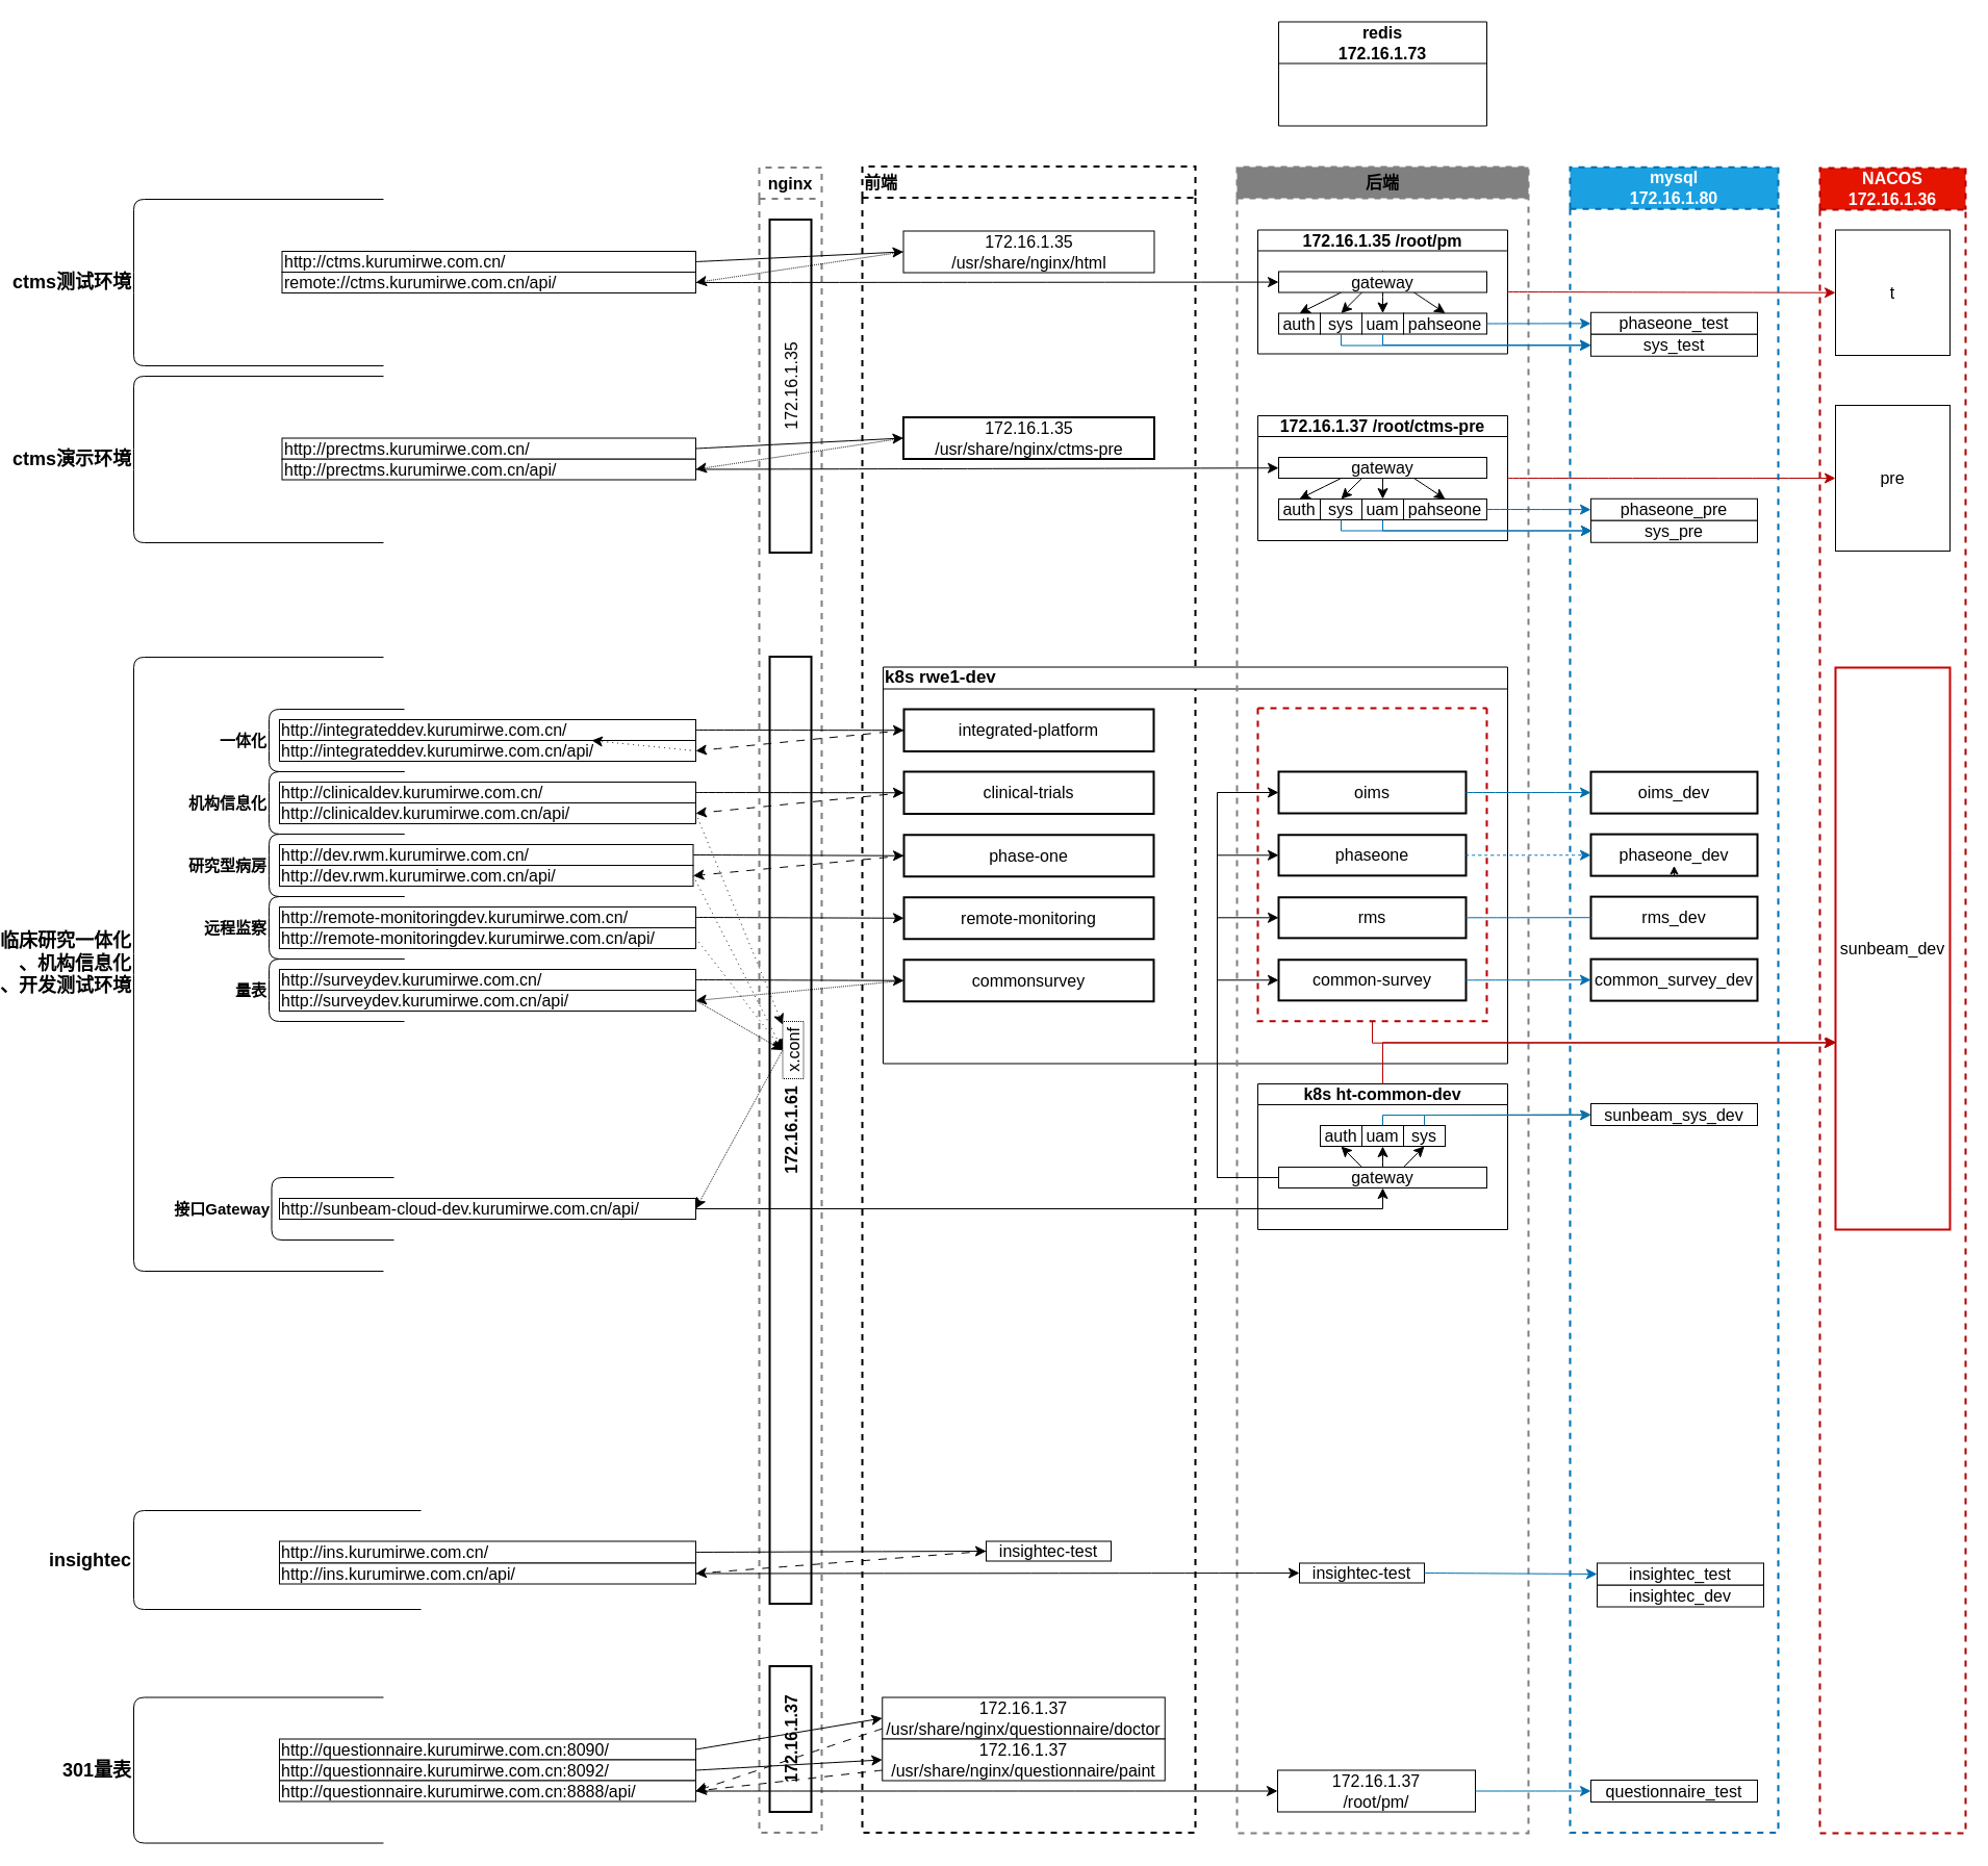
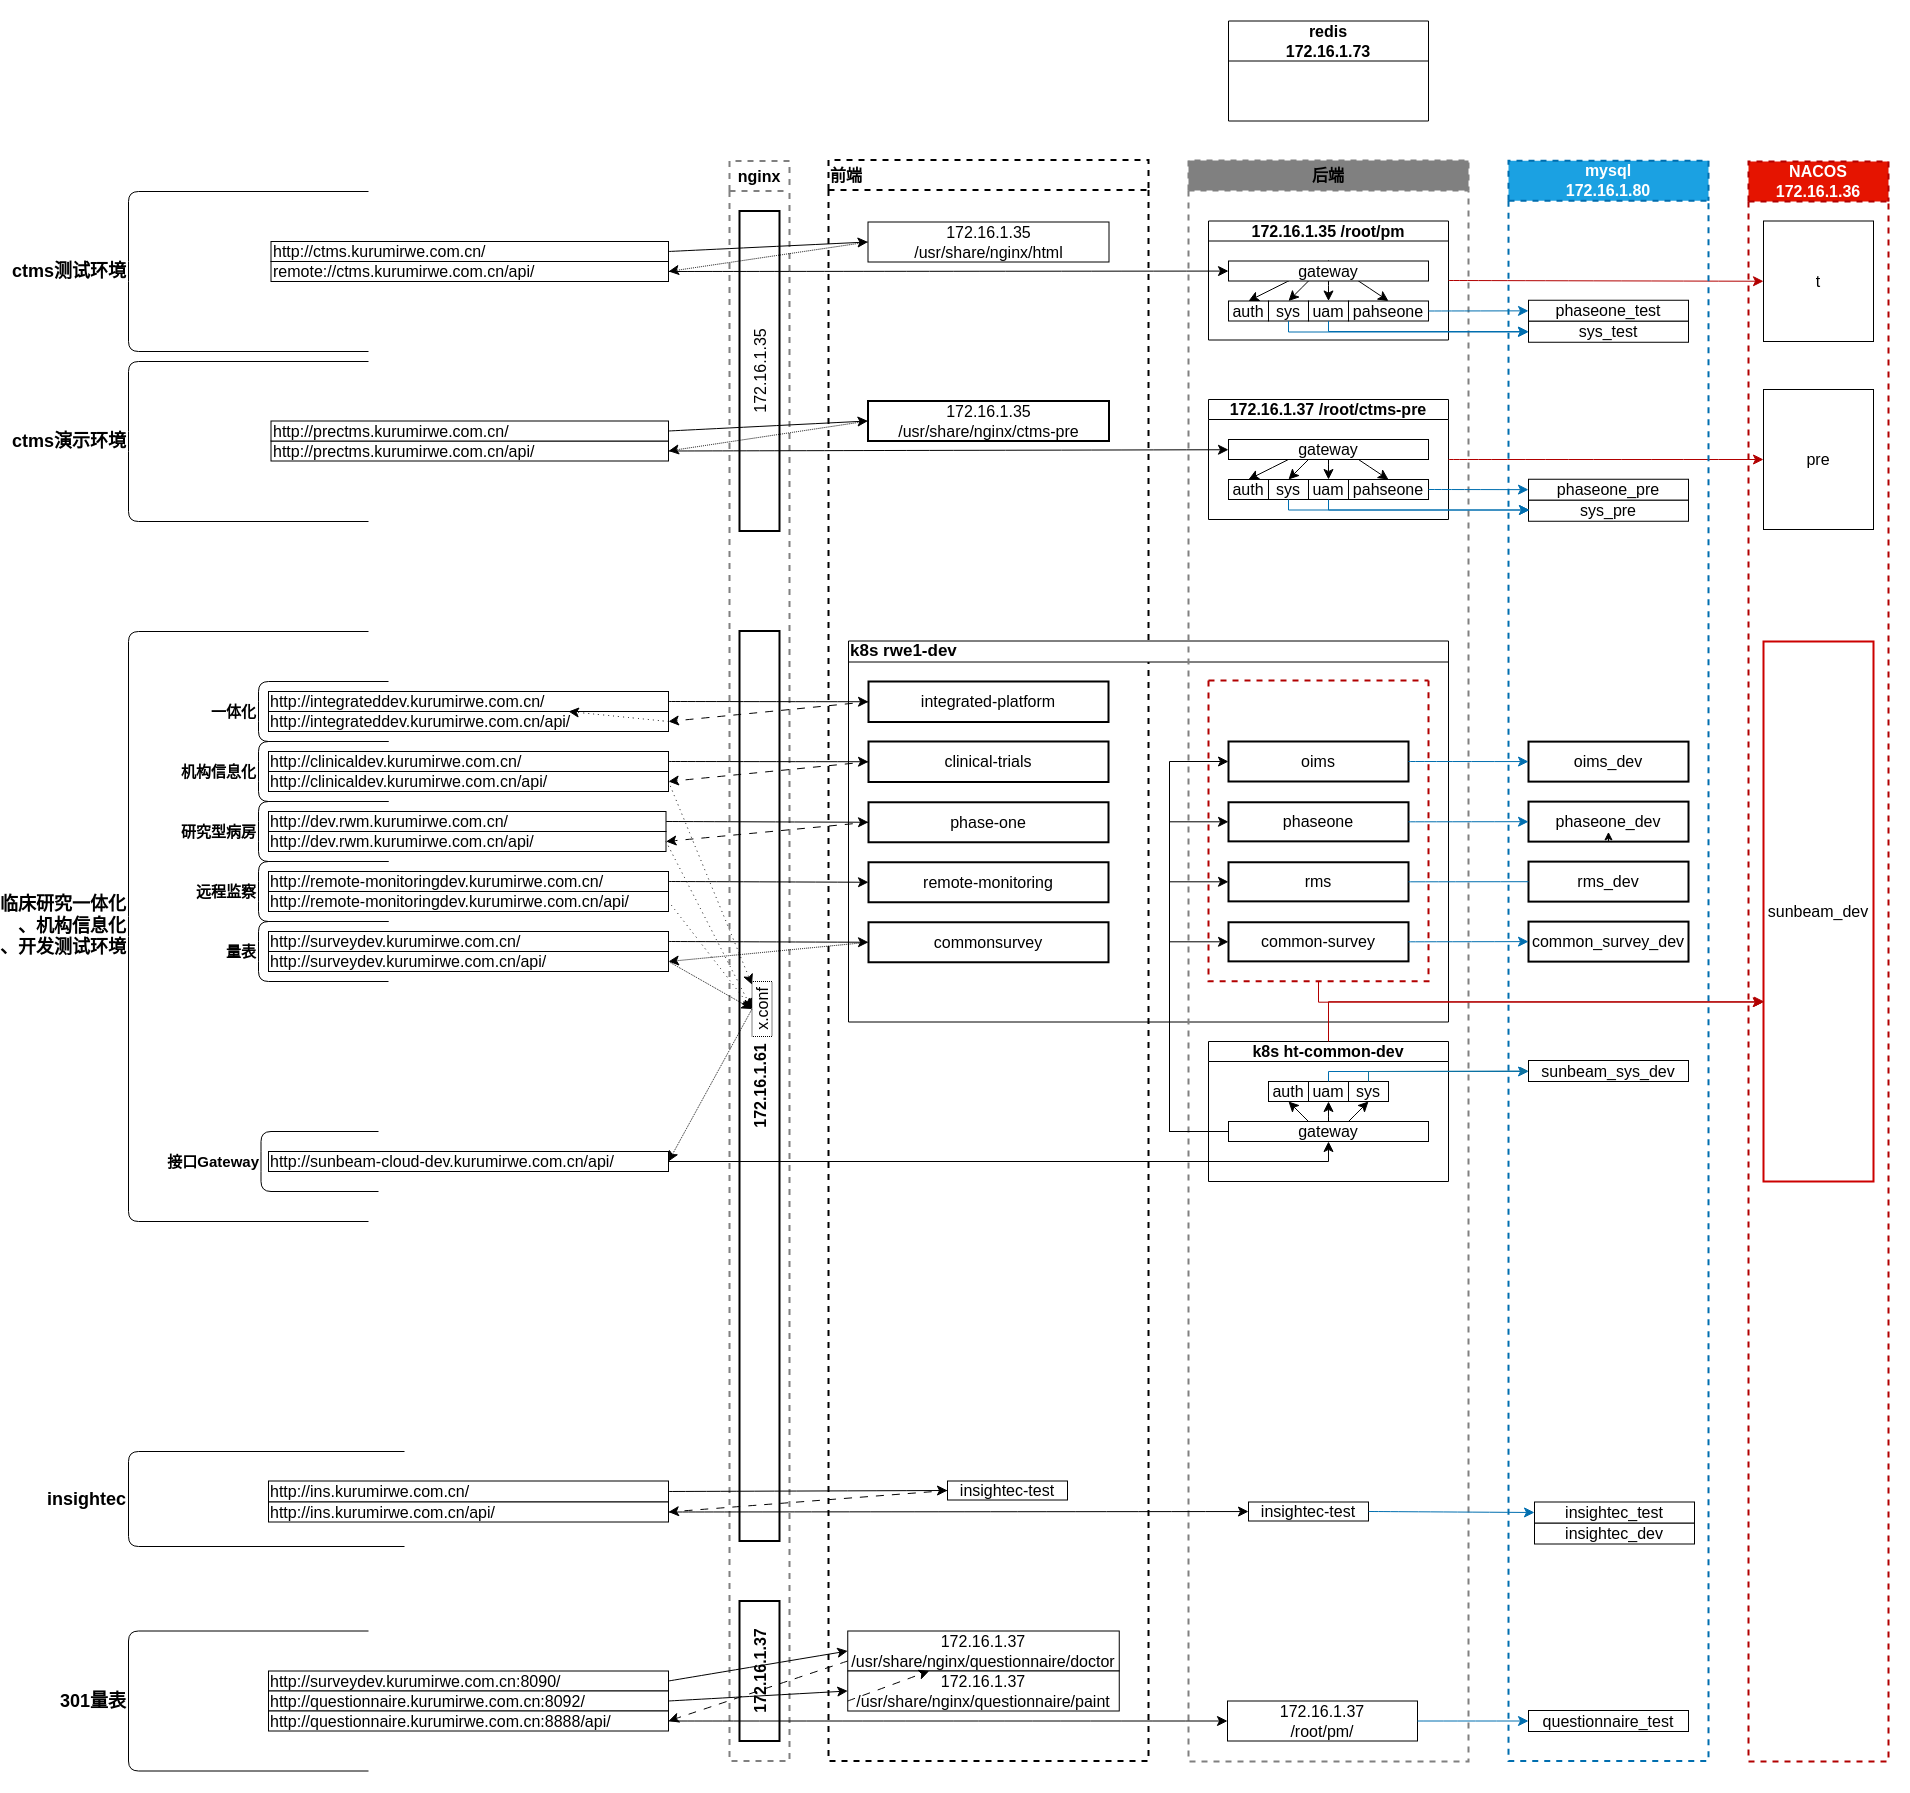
- <mxCell id="63" style="edgeStyle=none;curved=1;rounded=0;orthogonalLoop=1;jettySize=auto;html=1;exitX=1;exitY=0.5;exitDx=0;exitDy=0;fontSize=12;startSize=8;endSize=8;fillColor=#1ba1e2;strokeColor=#006EAF;dashed=1;" parent="17" source="51" target="59" edge="1"><mxGeometry relative="1" as="geometry" /></mxCell>
+ <mxCell id="63" style="edgeStyle=none;curved=1;rounded=0;orthogonalLoop=1;jettySize=auto;html=1;exitX=1;exitY=0.5;exitDx=0;exitDy=0;fontSize=12;startSize=8;endSize=8;fillColor=#1ba1e2;strokeColor=#006EAF;" parent="17" source="51" target="59" edge="1"><mxGeometry relative="1" as="geometry" /></mxCell>
- <mxCell id="86" value="http://questionnaire.kurumirwe.com.cn:8090/" style="whiteSpace=wrap;html=1;fontSize=16;align=left;" parent="1" vertex="1"><mxGeometry x="160" y="1670.5" width="400" height="20" as="geometry" /></mxCell>
+ <mxCell id="86" value="http://surveydev.kurumirwe.com.cn:8090/" style="whiteSpace=wrap;html=1;fontSize=16;align=left;" parent="1" vertex="1"><mxGeometry x="160" y="1670.5" width="400" height="20" as="geometry" /></mxCell>
- <mxCell id="92" style="edgeStyle=none;curved=1;rounded=0;orthogonalLoop=1;jettySize=auto;html=1;exitX=0;exitY=0.75;exitDx=0;exitDy=0;fontSize=12;startSize=8;endSize=8;entryX=1;entryY=0.5;entryDx=0;entryDy=0;dashed=1;strokeWidth=1;dashPattern=8 8;" parent="1" source="12" target="88" edge="1"><mxGeometry relative="1" as="geometry"><mxPoint x="571" y="1655.5" as="targetPoint" /></mxGeometry></mxCell>
+ <mxCell id="92" style="edgeStyle=none;curved=1;rounded=0;orthogonalLoop=1;jettySize=auto;html=1;exitX=0;exitY=0.75;exitDx=0;exitDy=0;fontSize=12;startSize=8;endSize=8;dashed=1;strokeWidth=1;dashPattern=8 8;" parent="1" source="12" target="11" edge="1"><mxGeometry relative="1" as="geometry"><mxPoint x="571" y="1655.5" as="targetPoint" /></mxGeometry></mxCell>
